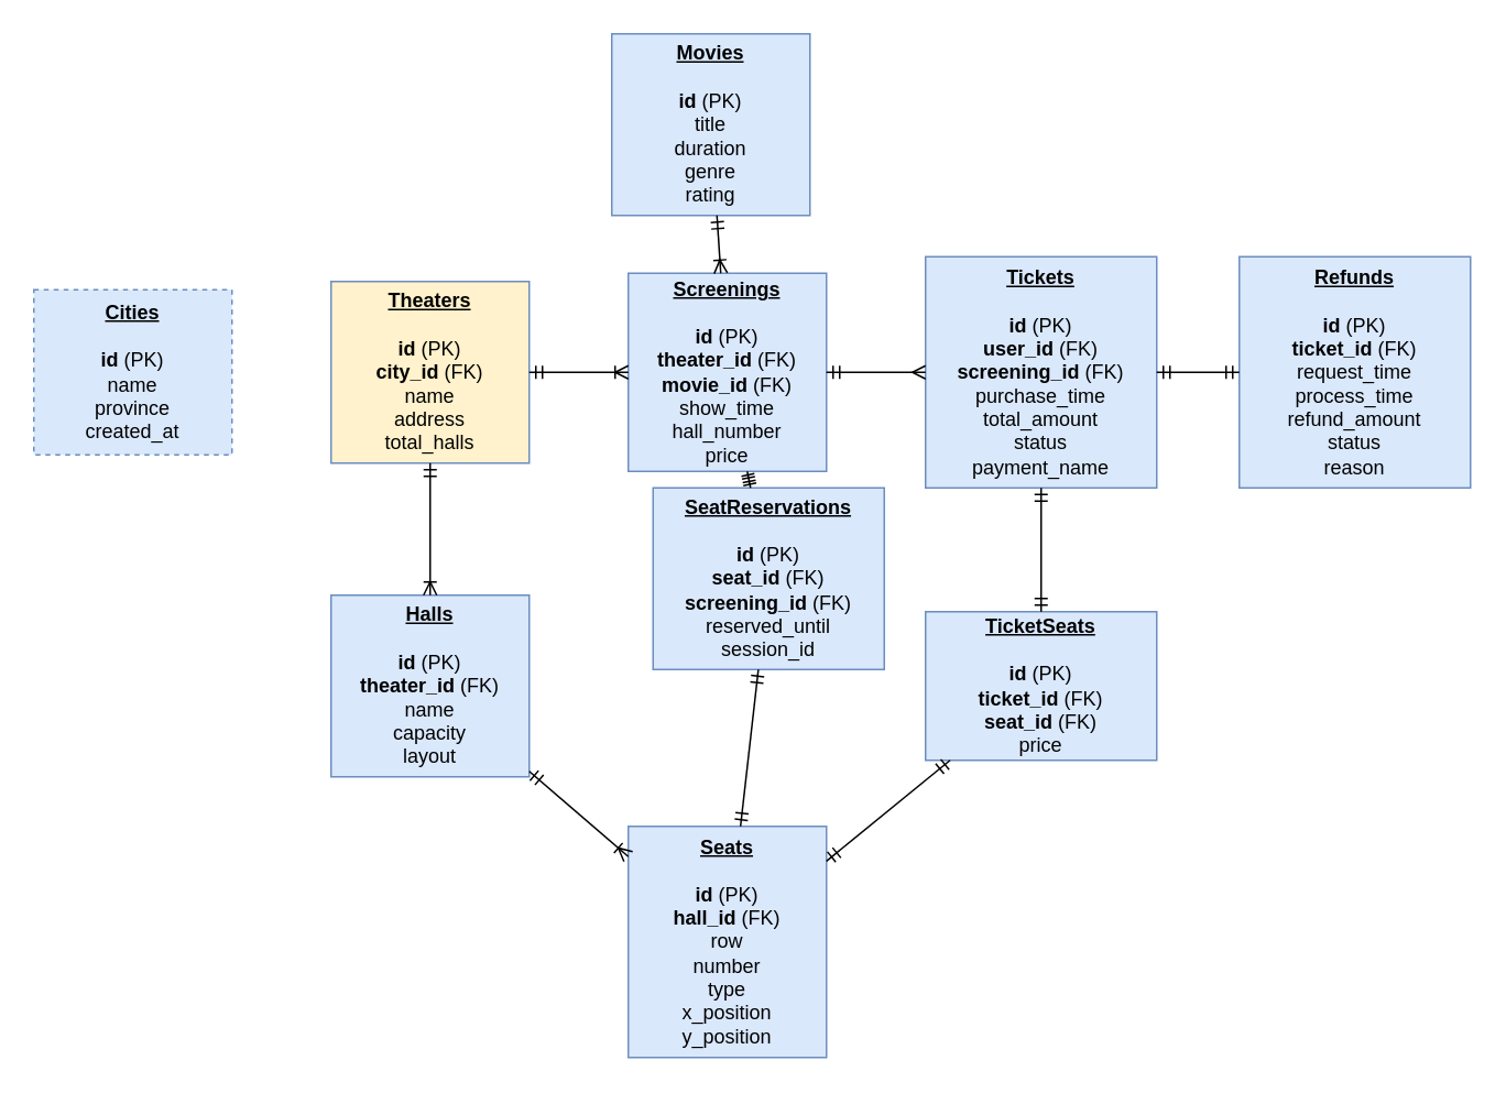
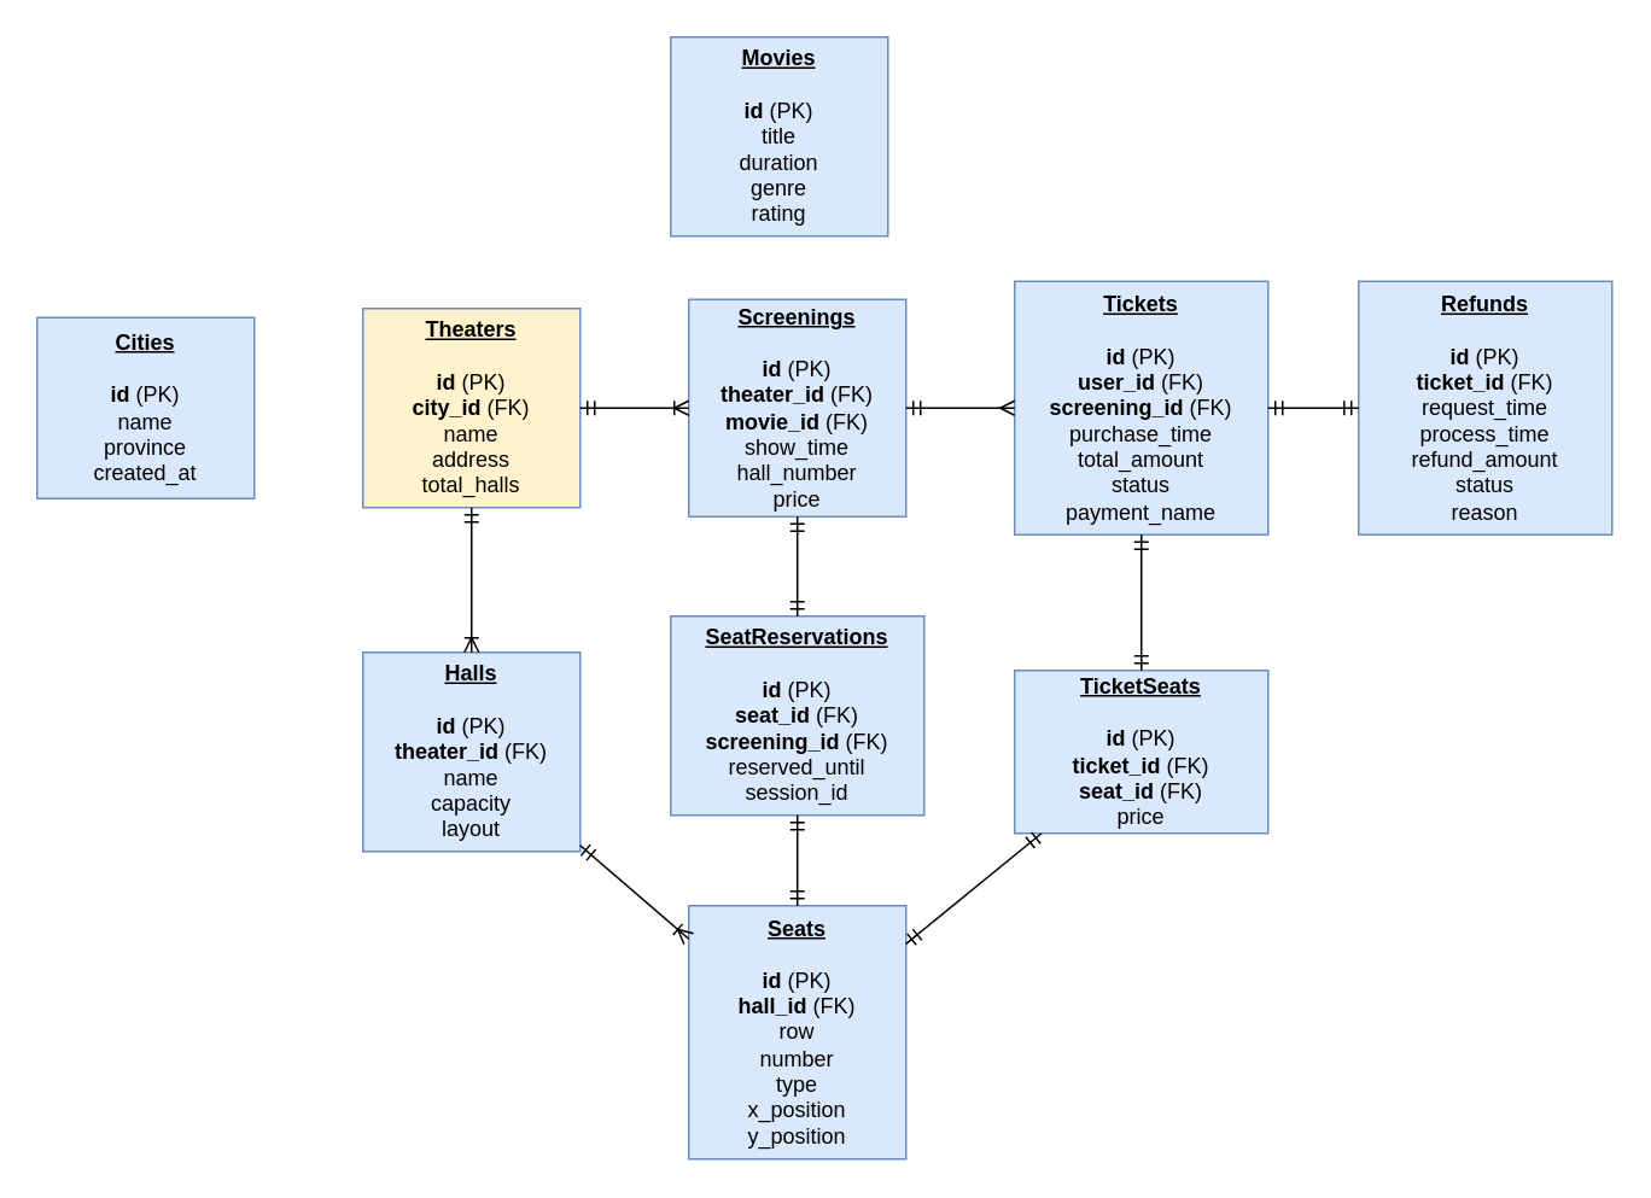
- <mxCell id="7" value="" style="endArrow=ERmandOne;html=1;rounded=0;endFill=0;startArrow=ERoneToMany;startFill=0;" edge="1" parent="1" source="4" target="5"><mxGeometry width="50" height="50" relative="1" as="geometry"><mxPoint x="500" y="240" as="sourcePoint" /><mxPoint x="540" y="240" as="targetPoint" /></mxGeometry></mxCell>
- <mxCell id="2" value="&lt;u&gt;&lt;b&gt;Cities&lt;/b&gt;&lt;/u&gt;&lt;br&gt;&lt;br&gt;&lt;b&gt;id&lt;/b&gt; (PK)&lt;br&gt;name&lt;br&gt;province&lt;br&gt;created_at" style="html=1;dashed=1;whiteSpace=wrap;fillColor=#dae8fc;strokeColor=#6c8ebf;" vertex="1" parent="1"><mxGeometry x="20" y="175" width="120" height="100" as="geometry" /></mxCell>
+ <mxCell id="2" value="&lt;u&gt;&lt;b&gt;Cities&lt;/b&gt;&lt;/u&gt;&lt;br&gt;&lt;br&gt;&lt;b&gt;id&lt;/b&gt; (PK)&lt;br&gt;name&lt;br&gt;province&lt;br&gt;created_at" style="html=1;dashed=0;whiteSpace=wrap;fillColor=#dae8fc;strokeColor=#6c8ebf;" vertex="1" parent="1"><mxGeometry x="20" y="175" width="120" height="100" as="geometry" /></mxCell>
- <mxCell id="12" value="&lt;u&gt;&lt;b&gt;SeatReservations&lt;/b&gt;&lt;/u&gt;&lt;br&gt;&lt;br&gt;&lt;b&gt;id&lt;/b&gt; (PK)&lt;br&gt;&lt;b&gt;seat_id&lt;/b&gt; (FK)&lt;br&gt;&lt;b&gt;screening_id&lt;/b&gt; (FK)&lt;br&gt;reserved_until&lt;br&gt;session_id" style="html=1;dashed=0;whiteSpace=wrap;fillColor=#dae8fc;strokeColor=#6c8ebf;" vertex="1" parent="1"><mxGeometry x="395" y="295" width="140" height="110" as="geometry" /></mxCell>
+ <mxCell id="12" value="&lt;u&gt;&lt;b&gt;SeatReservations&lt;/b&gt;&lt;/u&gt;&lt;br&gt;&lt;br&gt;&lt;b&gt;id&lt;/b&gt; (PK)&lt;br&gt;&lt;b&gt;seat_id&lt;/b&gt; (FK)&lt;br&gt;&lt;b&gt;screening_id&lt;/b&gt; (FK)&lt;br&gt;reserved_until&lt;br&gt;session_id" style="html=1;dashed=0;whiteSpace=wrap;fillColor=#dae8fc;strokeColor=#6c8ebf;" vertex="1" parent="1"><mxGeometry x="370" y="340" width="140" height="110" as="geometry" /></mxCell>
